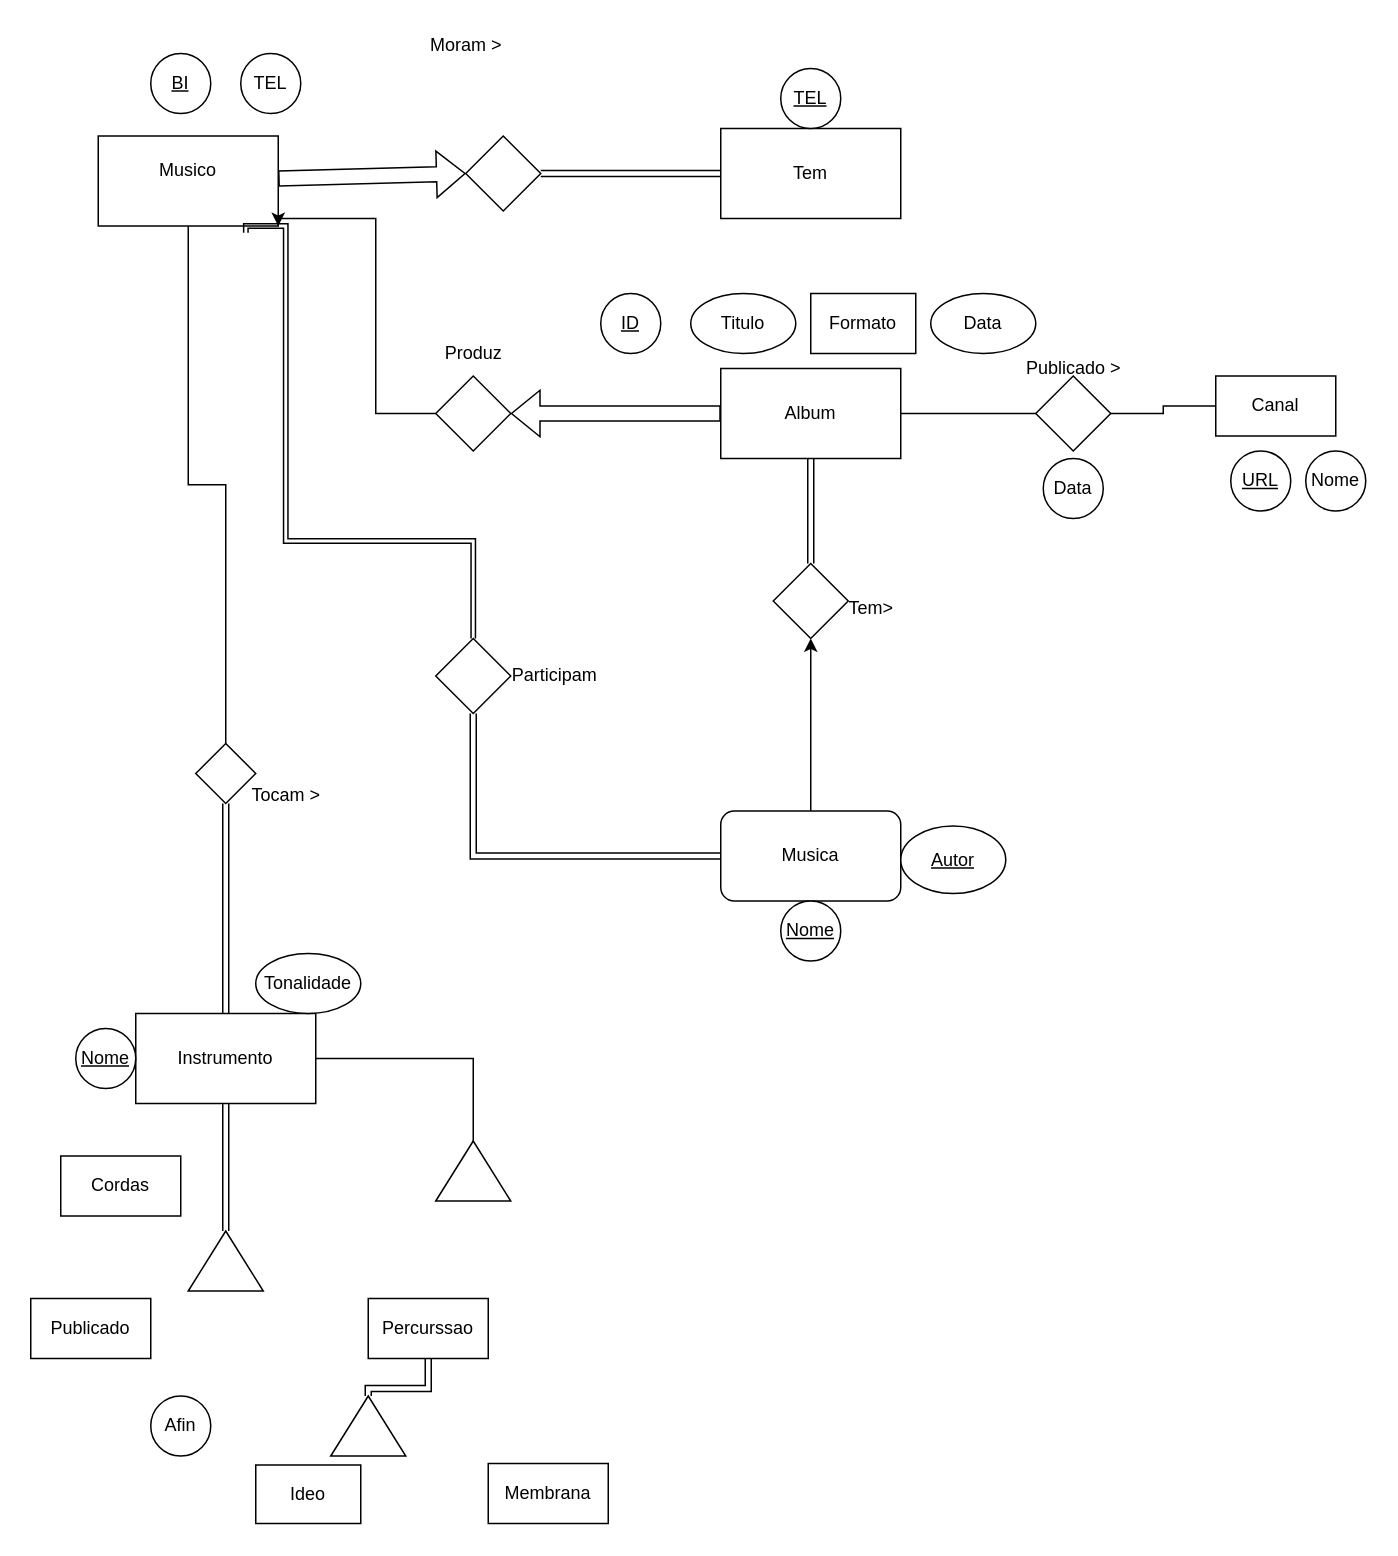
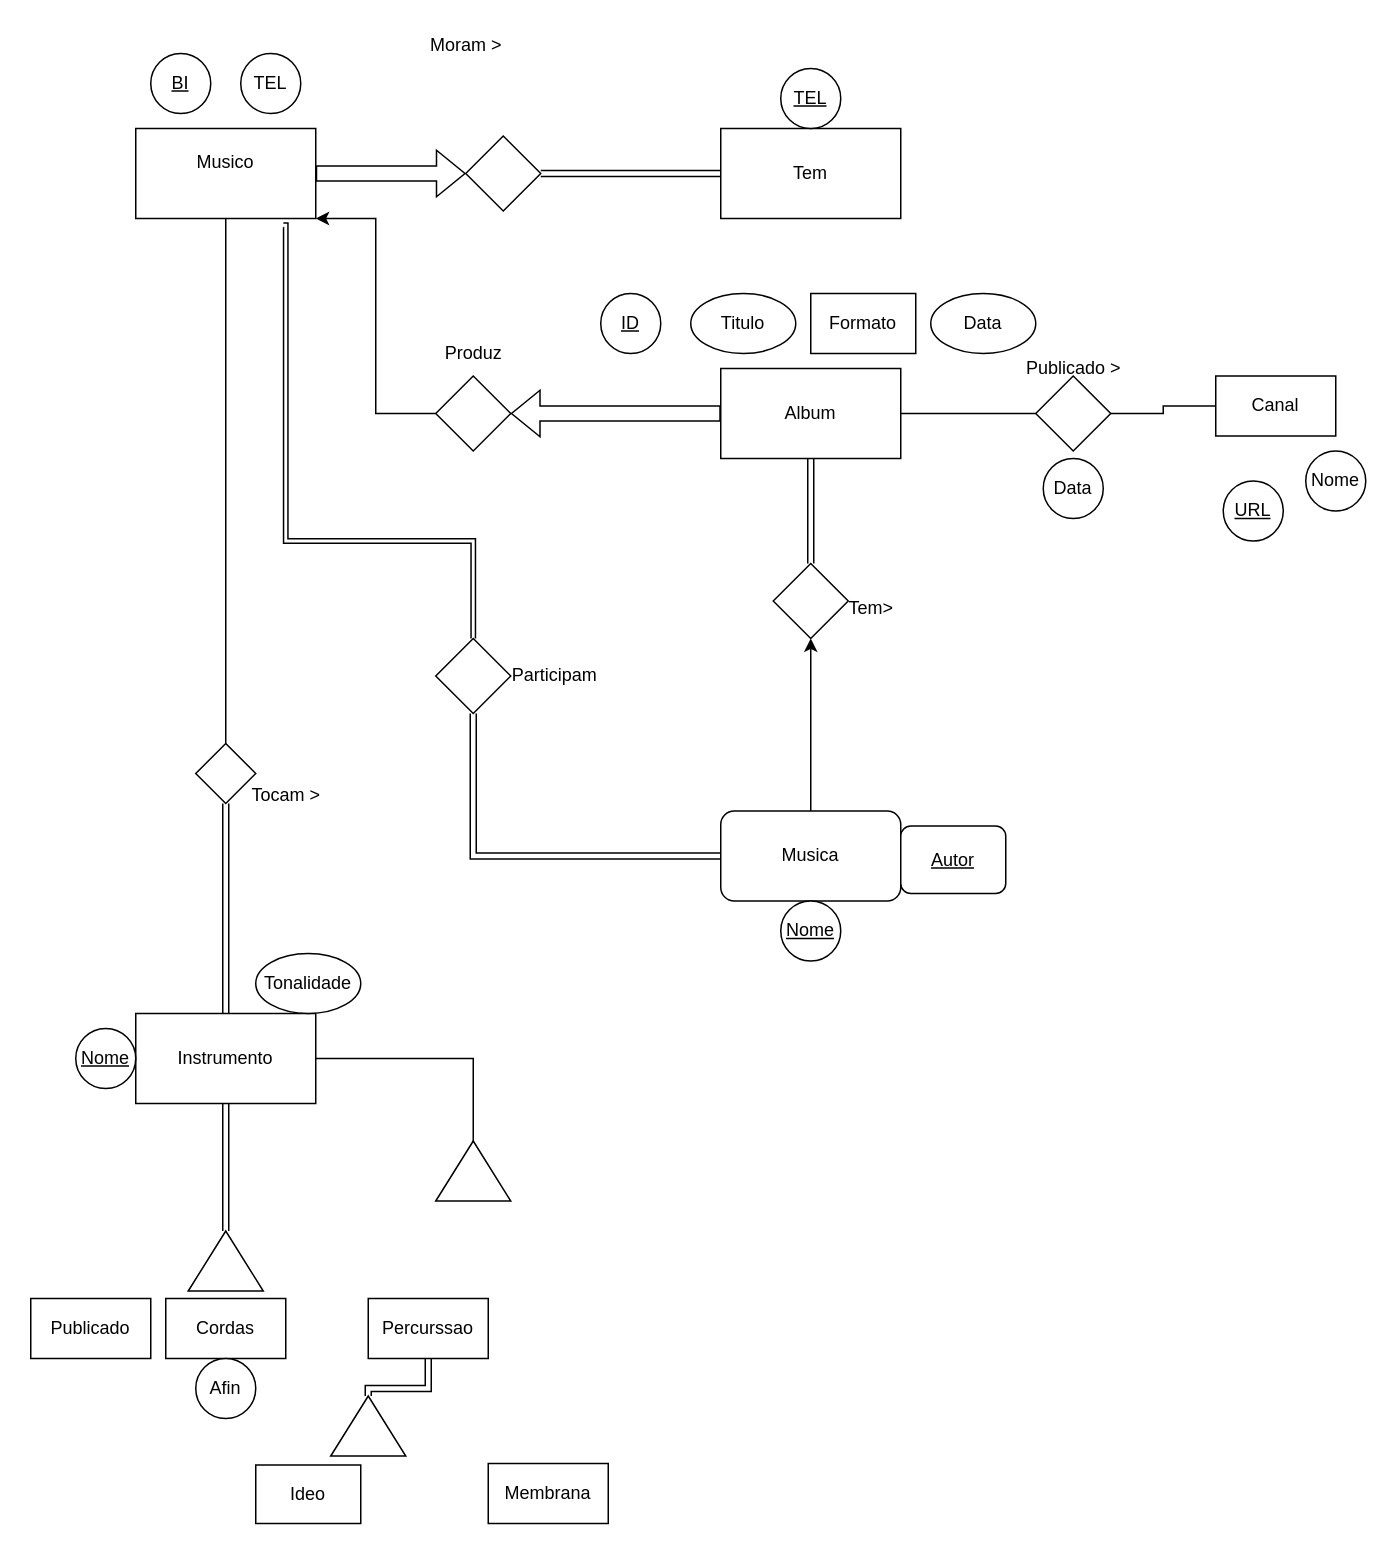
- <mxCell id="3" value="&lt;div&gt;Musico&lt;/div&gt;&lt;br&gt;" style="rounded=0;whiteSpace=wrap;html=1;" vertex="1" parent="1"><mxGeometry x="65" y="90" width="120" height="60" as="geometry" /></mxCell>
+ <mxCell id="3" value="&lt;div&gt;Musico&lt;/div&gt;&lt;br&gt;" style="rounded=0;whiteSpace=wrap;html=1;" vertex="1" parent="1"><mxGeometry x="90" y="85" width="120" height="60" as="geometry" /></mxCell>
- <mxCell id="56" value="&lt;u&gt;URL&lt;/u&gt;" style="ellipse;whiteSpace=wrap;html=1;" vertex="1" parent="1"><mxGeometry x="820" y="300" width="40" height="40" as="geometry" /></mxCell>
+ <mxCell id="56" value="&lt;u&gt;URL&lt;/u&gt;" style="ellipse;whiteSpace=wrap;html=1;" vertex="1" parent="1"><mxGeometry x="815" y="320" width="40" height="40" as="geometry" /></mxCell>
- <mxCell id="24" value="&lt;u&gt;Autor&lt;/u&gt;" style="ellipse;whiteSpace=wrap;html=1;" vertex="1" parent="1"><mxGeometry x="600" y="550" width="70" height="45" as="geometry" /></mxCell>
+ <mxCell id="24" value="&lt;u&gt;Autor&lt;/u&gt;" style="whiteSpace=wrap;html=1;rounded=1;" vertex="1" parent="1"><mxGeometry x="600" y="550" width="70" height="45" as="geometry" /></mxCell>
- <mxCell id="43" value="Cordas" style="rounded=0;whiteSpace=wrap;html=1;" vertex="1" parent="1"><mxGeometry x="40" y="770" width="80" height="40" as="geometry" /></mxCell>
+ <mxCell id="43" value="Cordas" style="rounded=0;whiteSpace=wrap;html=1;" vertex="1" parent="1"><mxGeometry x="110" y="865" width="80" height="40" as="geometry" /></mxCell>
- <mxCell id="46" value="Afin" style="ellipse;whiteSpace=wrap;html=1;" vertex="1" parent="1"><mxGeometry x="100" y="930" width="40" height="40" as="geometry" /></mxCell>
+ <mxCell id="46" value="Afin" style="ellipse;whiteSpace=wrap;html=1;" vertex="1" parent="1"><mxGeometry x="130" y="905" width="40" height="40" as="geometry" /></mxCell>
